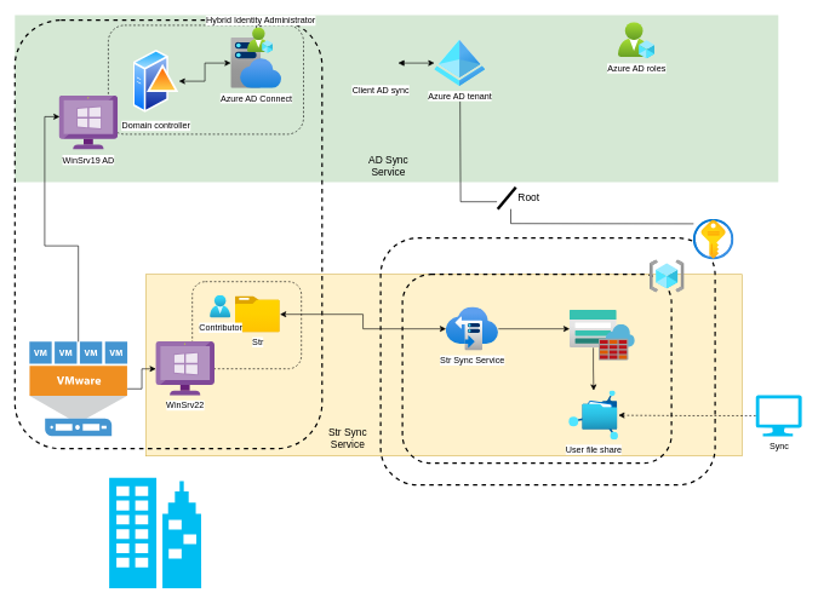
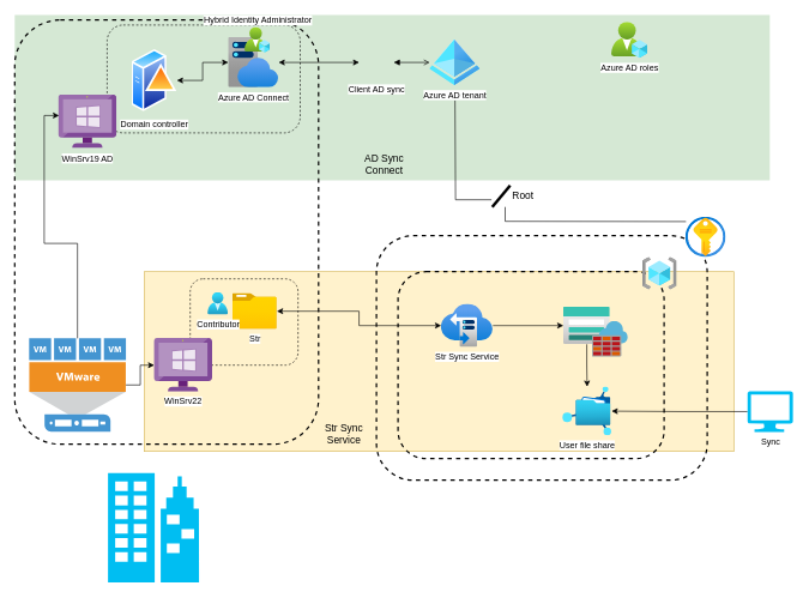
- <mxCell id="28" style="edgeStyle=orthogonalEdgeStyle;rounded=0;orthogonalLoop=1;jettySize=auto;html=1;startArrow=classic;startFill=1;" parent="1" source="29" target="41" edge="1"><mxGeometry relative="1" as="geometry"><mxPoint x="526" y="86" as="targetPoint" /></mxGeometry></mxCell>
+ <mxCell id="28" style="edgeStyle=orthogonalEdgeStyle;rounded=0;orthogonalLoop=1;jettySize=auto;html=1;entryX=0;entryY=0.5;entryDx=0;entryDy=0;startArrow=classic;startFill=1;" parent="1" source="29" target="21" edge="1"><mxGeometry relative="1" as="geometry"><mxPoint x="526" y="86" as="targetPoint" /></mxGeometry></mxCell>
- <mxCell id="20" style="edgeStyle=orthogonalEdgeStyle;rounded=0;orthogonalLoop=1;jettySize=auto;html=1;startArrow=block;startFill=1;" parent="1" source="21" target="19" edge="1"><mxGeometry relative="1" as="geometry" /></mxCell>
+ <mxCell id="20" style="edgeStyle=orthogonalEdgeStyle;rounded=0;orthogonalLoop=1;jettySize=auto;html=1;startArrow=block;startFill=1;endArrow=open;" parent="1" source="21" target="19" edge="1"><mxGeometry relative="1" as="geometry" /></mxCell>
- <mxCell id="43" value="AD Sync Service" style="text;html=1;strokeColor=none;fillColor=none;align=center;verticalAlign=middle;whiteSpace=wrap;rounded=0;fontSize=14;" vertex="1" parent="1"><mxGeometry x="499" y="211" width="70" height="34.09" as="geometry" /></mxCell>
+ <mxCell id="43" value="AD Sync Connect" style="text;html=1;strokeColor=none;fillColor=none;align=center;verticalAlign=middle;whiteSpace=wrap;rounded=0;fontSize=14;" vertex="1" parent="1"><mxGeometry x="499" y="211" width="70" height="34.09" as="geometry" /></mxCell>
- <mxCell id="34" style="edgeStyle=orthogonalEdgeStyle;rounded=0;orthogonalLoop=1;jettySize=auto;html=1;dashed=1;" parent="1" source="35" target="11" edge="1"><mxGeometry relative="1" as="geometry" /></mxCell>
+ <mxCell id="34" style="edgeStyle=orthogonalEdgeStyle;rounded=0;orthogonalLoop=1;jettySize=auto;html=1;" parent="1" source="35" target="11" edge="1"><mxGeometry relative="1" as="geometry" /></mxCell>
